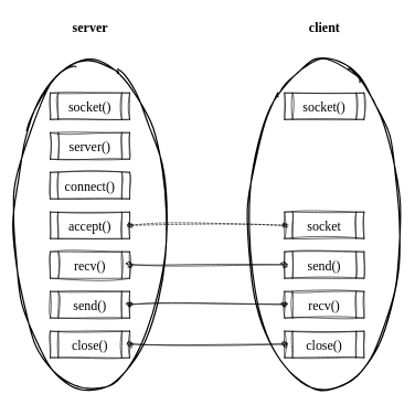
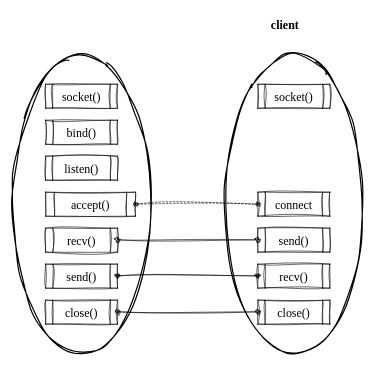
- <mxCell id="3" value="server" style="text;strokeColor=none;fillColor=none;html=1;fontSize=20;fontStyle=1;verticalAlign=middle;align=center;fontFamily=Architects Daughter;" vertex="1" parent="1"><mxGeometry x="85" y="20" width="100" height="40" as="geometry" /></mxCell>
- <mxCell id="4" value="client" style="text;strokeColor=none;fillColor=none;html=1;fontSize=20;fontStyle=1;verticalAlign=middle;align=center;fontFamily=Architects Daughter;" vertex="1" parent="1"><mxGeometry x="439" y="20" width="100" height="40" as="geometry" /></mxCell>
+ <mxCell id="4" value="client" style="text;strokeColor=none;fillColor=none;html=1;fontSize=20;fontStyle=1;verticalAlign=middle;align=center;fontFamily=Architects Daughter;" vertex="1" parent="1"><mxGeometry x="424" y="20" width="100" height="40" as="geometry" /></mxCell>
- <mxCell id="6" value="server()" style="shape=process;whiteSpace=wrap;html=1;backgroundOutline=1;sketch=1;hachureGap=4;jiggle=2;curveFitting=1;fontFamily=Architects Daughter;fontSource=https%3A%2F%2Ffonts.googleapis.com%2Fcss%3Ffamily%3DArchitects%2BDaughter;fontSize=20;fillColor=none;" vertex="1" parent="1"><mxGeometry x="75" y="200" width="120" height="40" as="geometry" /></mxCell>
+ <mxCell id="6" value="bind()" style="shape=process;whiteSpace=wrap;html=1;backgroundOutline=1;sketch=1;hachureGap=4;jiggle=2;curveFitting=1;fontFamily=Architects Daughter;fontSource=https%3A%2F%2Ffonts.googleapis.com%2Fcss%3Ffamily%3DArchitects%2BDaughter;fontSize=20;fillColor=none;" vertex="1" parent="1"><mxGeometry x="75" y="200" width="120" height="40" as="geometry" /></mxCell>
- <mxCell id="7" value="connect()" style="shape=process;whiteSpace=wrap;html=1;backgroundOutline=1;sketch=1;hachureGap=4;jiggle=2;curveFitting=1;fontFamily=Architects Daughter;fontSource=https%3A%2F%2Ffonts.googleapis.com%2Fcss%3Ffamily%3DArchitects%2BDaughter;fontSize=20;fillColor=none;" vertex="1" parent="1"><mxGeometry x="75" y="260" width="120" height="40" as="geometry" /></mxCell>
+ <mxCell id="7" value="listen()" style="shape=process;whiteSpace=wrap;html=1;backgroundOutline=1;sketch=1;hachureGap=4;jiggle=2;curveFitting=1;fontFamily=Architects Daughter;fontSource=https%3A%2F%2Ffonts.googleapis.com%2Fcss%3Ffamily%3DArchitects%2BDaughter;fontSize=20;fillColor=none;" vertex="1" parent="1"><mxGeometry x="75" y="260" width="120" height="40" as="geometry" /></mxCell>
- <mxCell id="8" value="accept()" style="shape=process;whiteSpace=wrap;html=1;backgroundOutline=1;sketch=1;hachureGap=4;jiggle=2;curveFitting=1;fontFamily=Architects Daughter;fontSource=https%3A%2F%2Ffonts.googleapis.com%2Fcss%3Ffamily%3DArchitects%2BDaughter;fontSize=20;fillColor=none;" vertex="1" parent="1"><mxGeometry x="75" y="320" width="120" height="40" as="geometry" /></mxCell>
+ <mxCell id="8" value="accept()" style="shape=process;whiteSpace=wrap;html=1;backgroundOutline=1;sketch=1;hachureGap=4;jiggle=2;curveFitting=1;fontFamily=Architects Daughter;fontSource=https%3A%2F%2Ffonts.googleapis.com%2Fcss%3Ffamily%3DArchitects%2BDaughter;fontSize=20;fillColor=none;" vertex="1" parent="1"><mxGeometry x="75" y="320" width="150" height="40" as="geometry" /></mxCell>
- <mxCell id="13" value="socket" style="shape=process;whiteSpace=wrap;html=1;backgroundOutline=1;sketch=1;hachureGap=4;jiggle=2;curveFitting=1;fontFamily=Architects Daughter;fontSource=https%3A%2F%2Ffonts.googleapis.com%2Fcss%3Ffamily%3DArchitects%2BDaughter;fontSize=20;fillColor=none;" vertex="1" parent="1"><mxGeometry x="429" y="320" width="120" height="40" as="geometry" /></mxCell>
+ <mxCell id="13" value="connect" style="shape=process;whiteSpace=wrap;html=1;backgroundOutline=1;sketch=1;hachureGap=4;jiggle=2;curveFitting=1;fontFamily=Architects Daughter;fontSource=https%3A%2F%2Ffonts.googleapis.com%2Fcss%3Ffamily%3DArchitects%2BDaughter;fontSize=20;fillColor=none;" vertex="1" parent="1"><mxGeometry x="429" y="320" width="120" height="40" as="geometry" /></mxCell>
